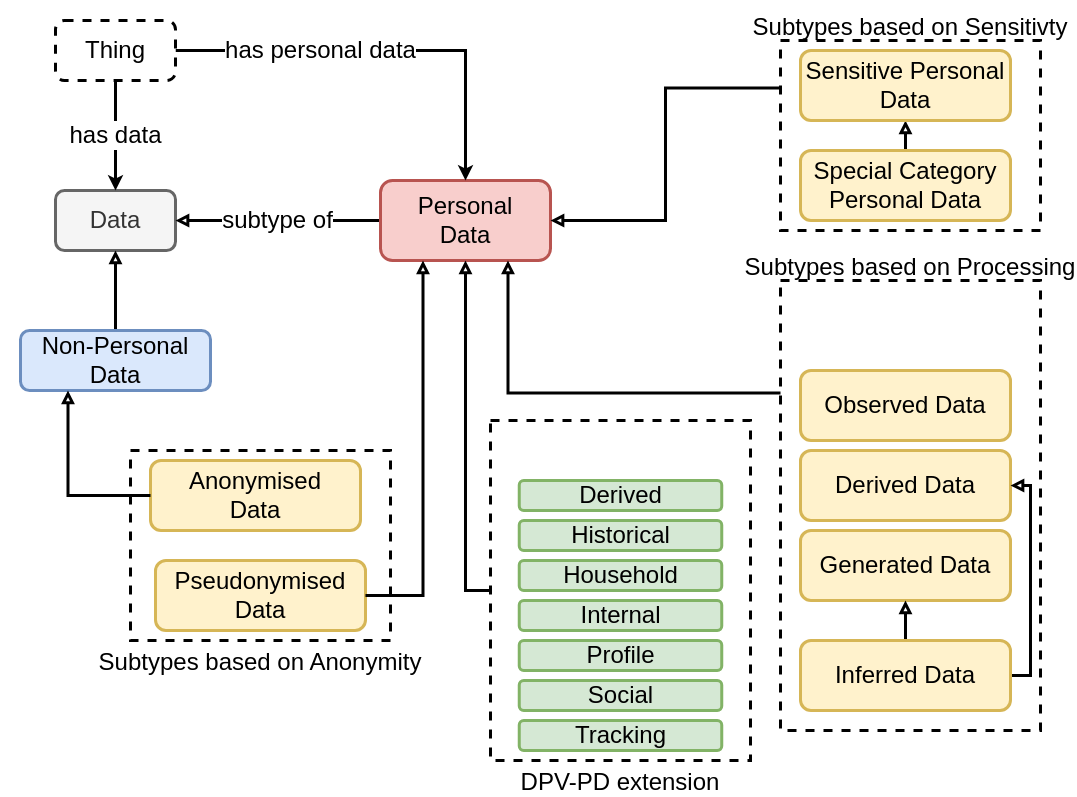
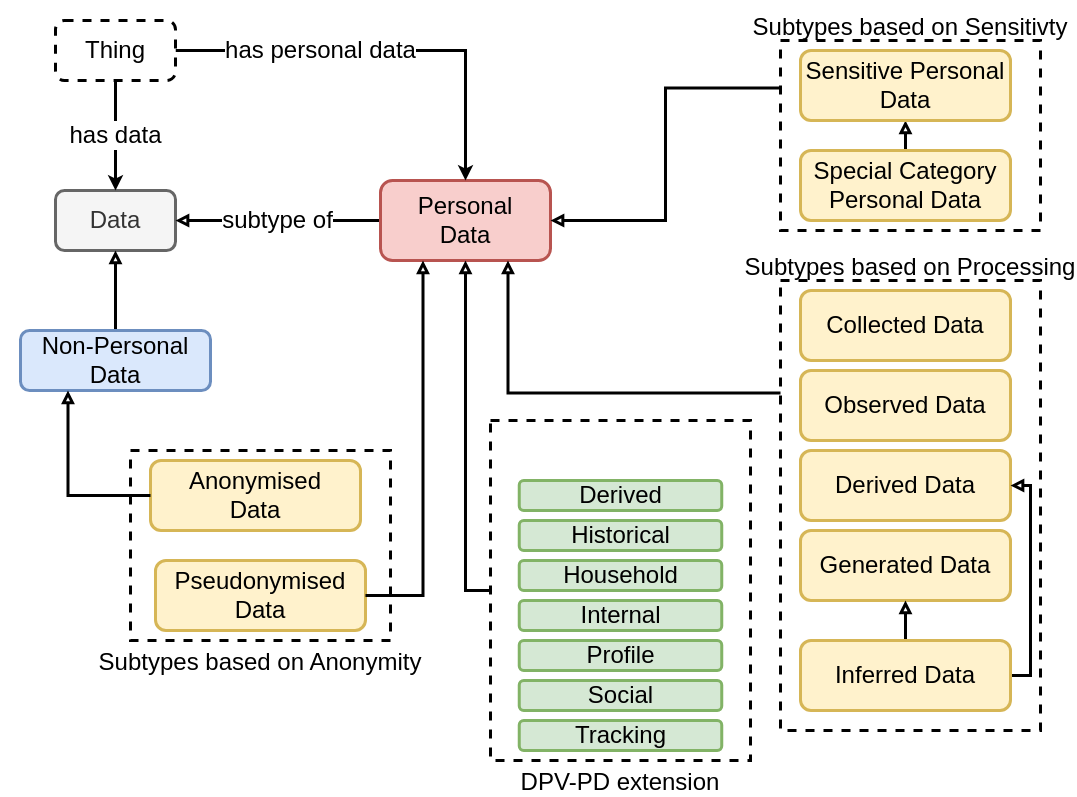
+ <mxCell id="5" value="Collected Data" style="whiteSpace=wrap;html=1;fontSize=24;rounded=1;fillColor=#fff2cc;strokeColor=#d6b656;strokeWidth=3;" parent="3" vertex="1"><mxGeometry x="20" y="10" width="210" height="70" as="geometry" /></mxCell>
